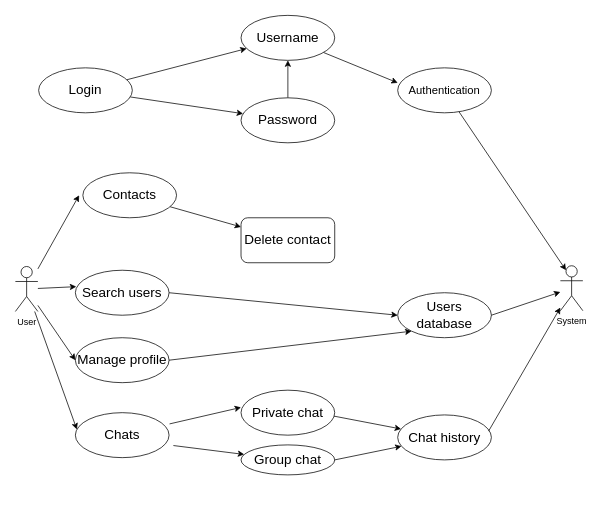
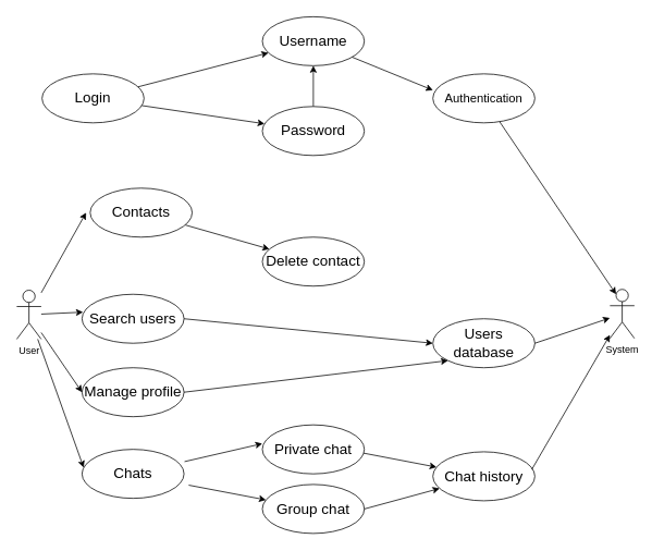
- <mxCell id="16" value="&lt;div style=&quot;&quot;&gt;&lt;span style=&quot;background-color: initial;&quot;&gt;&lt;font style=&quot;font-size: 18px;&quot;&gt;Delete contact&lt;/font&gt;&lt;/span&gt;&lt;/div&gt;" style="whiteSpace=wrap;html=1;verticalAlign=middle;align=center;rounded=1;" vertex="1" parent="1"><mxGeometry x="321" y="290" width="125" height="60" as="geometry" /></mxCell>
+ <mxCell id="16" value="&lt;div style=&quot;&quot;&gt;&lt;span style=&quot;background-color: initial;&quot;&gt;&lt;font style=&quot;font-size: 18px;&quot;&gt;Delete contact&lt;/font&gt;&lt;/span&gt;&lt;/div&gt;" style="ellipse;whiteSpace=wrap;html=1;verticalAlign=middle;align=center;" vertex="1" parent="1"><mxGeometry x="321" y="290" width="125" height="60" as="geometry" /></mxCell>
- <mxCell id="21" value="&lt;div style=&quot;&quot;&gt;&lt;span style=&quot;background-color: initial;&quot;&gt;&lt;font style=&quot;font-size: 18px;&quot;&gt;Group chat&lt;/font&gt;&lt;/span&gt;&lt;/div&gt;" style="ellipse;whiteSpace=wrap;html=1;verticalAlign=middle;align=center;" vertex="1" parent="1"><mxGeometry x="321" y="593" width="125" height="40" as="geometry" /></mxCell>
+ <mxCell id="21" value="&lt;div style=&quot;&quot;&gt;&lt;span style=&quot;background-color: initial;&quot;&gt;&lt;font style=&quot;font-size: 18px;&quot;&gt;Group chat&lt;/font&gt;&lt;/span&gt;&lt;/div&gt;" style="ellipse;whiteSpace=wrap;html=1;verticalAlign=middle;align=center;" vertex="1" parent="1"><mxGeometry x="321" y="593" width="125" height="60" as="geometry" /></mxCell>
